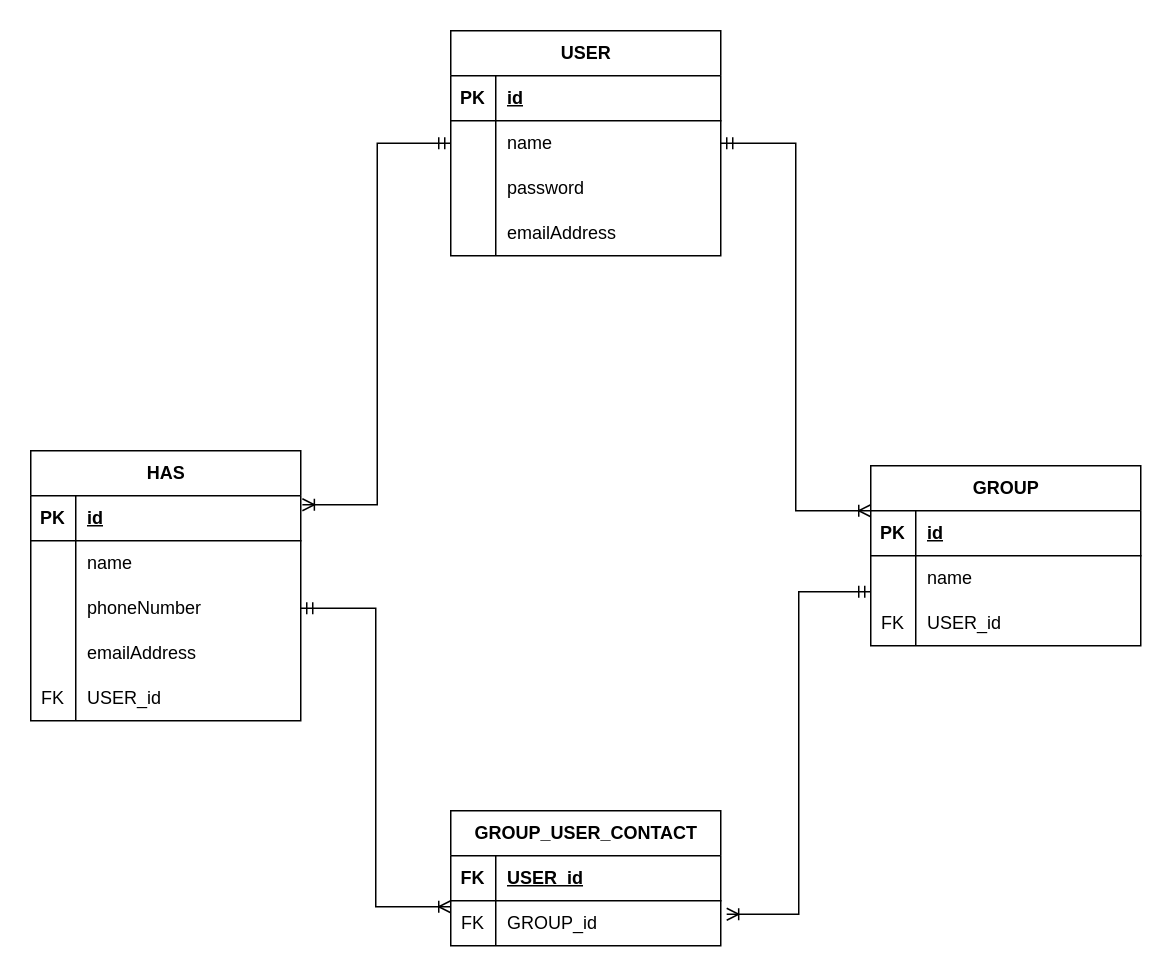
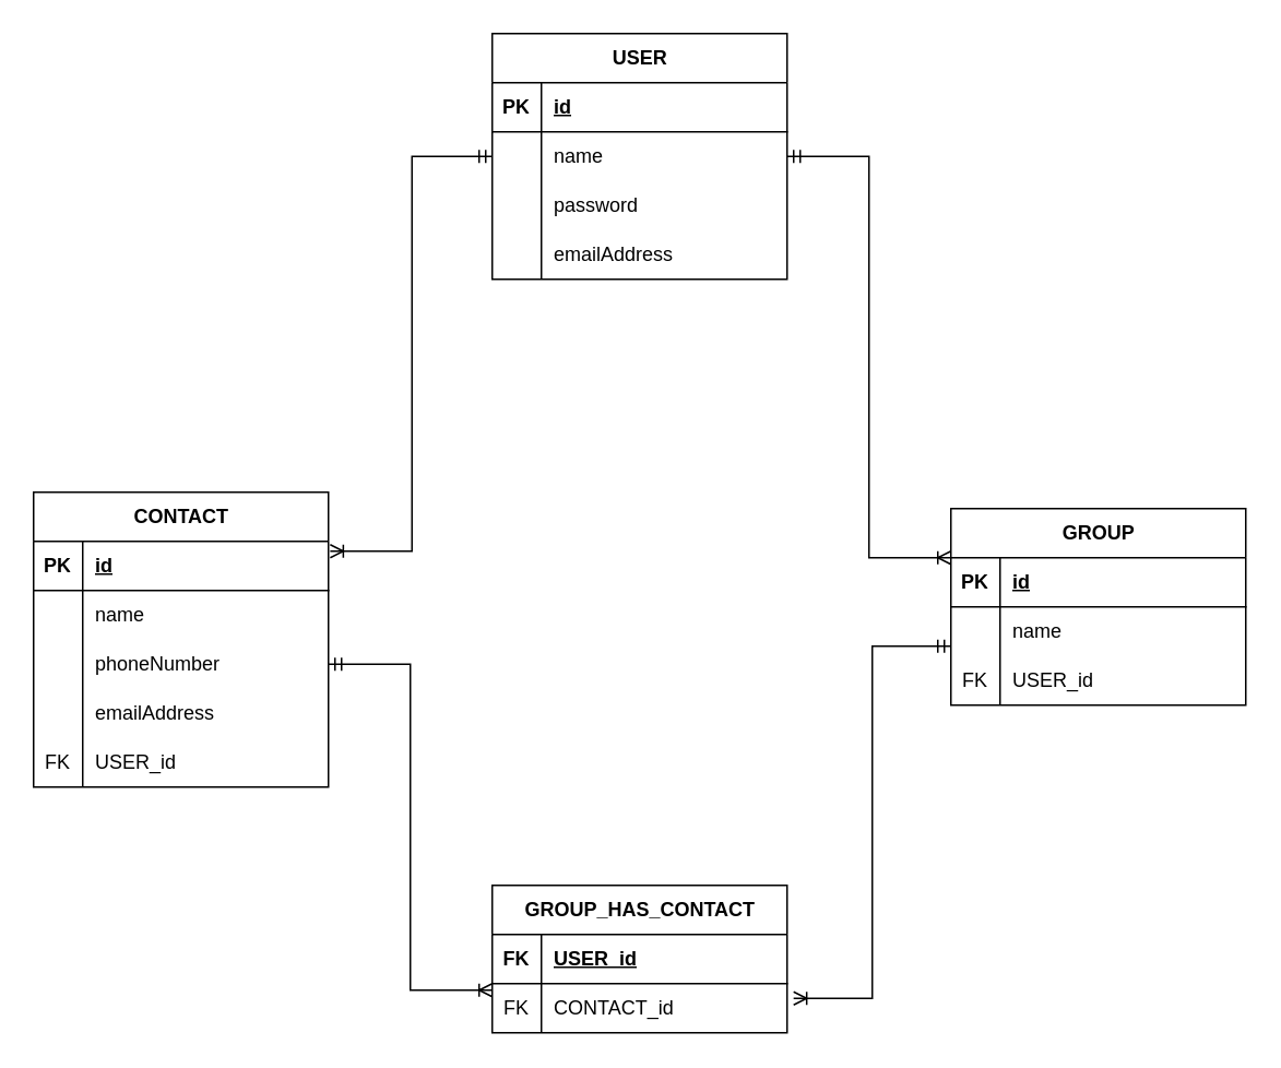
- <mxCell id="15" value="HAS" style="shape=table;startSize=30;container=1;collapsible=1;childLayout=tableLayout;fixedRows=1;rowLines=0;fontStyle=1;align=center;resizeLast=1;html=1;" vertex="1" parent="1"><mxGeometry x="20" y="300" width="180" height="180" as="geometry" /></mxCell>
+ <mxCell id="15" value="CONTACT" style="shape=table;startSize=30;container=1;collapsible=1;childLayout=tableLayout;fixedRows=1;rowLines=0;fontStyle=1;align=center;resizeLast=1;html=1;" vertex="1" parent="1"><mxGeometry x="20" y="300" width="180" height="180" as="geometry" /></mxCell>
- <mxCell id="41" value="GROUP_USER_CONTACT" style="shape=table;startSize=30;container=1;collapsible=1;childLayout=tableLayout;fixedRows=1;rowLines=0;fontStyle=1;align=center;resizeLast=1;html=1;" vertex="1" parent="1"><mxGeometry x="300" y="540" width="180" height="90" as="geometry" /></mxCell>
+ <mxCell id="41" value="GROUP_HAS_CONTACT" style="shape=table;startSize=30;container=1;collapsible=1;childLayout=tableLayout;fixedRows=1;rowLines=0;fontStyle=1;align=center;resizeLast=1;html=1;" vertex="1" parent="1"><mxGeometry x="300" y="540" width="180" height="90" as="geometry" /></mxCell>
- <mxCell id="47" value="GROUP_id" style="shape=partialRectangle;connectable=0;fillColor=none;top=0;left=0;bottom=0;right=0;align=left;spacingLeft=6;overflow=hidden;whiteSpace=wrap;html=1;" vertex="1" parent="45"><mxGeometry x="30" width="150" height="30" as="geometry"><mxRectangle width="150" height="30" as="alternateBounds" /></mxGeometry></mxCell>
+ <mxCell id="47" value="CONTACT_id" style="shape=partialRectangle;connectable=0;fillColor=none;top=0;left=0;bottom=0;right=0;align=left;spacingLeft=6;overflow=hidden;whiteSpace=wrap;html=1;" vertex="1" parent="45"><mxGeometry x="30" width="150" height="30" as="geometry"><mxRectangle width="150" height="30" as="alternateBounds" /></mxGeometry></mxCell>
